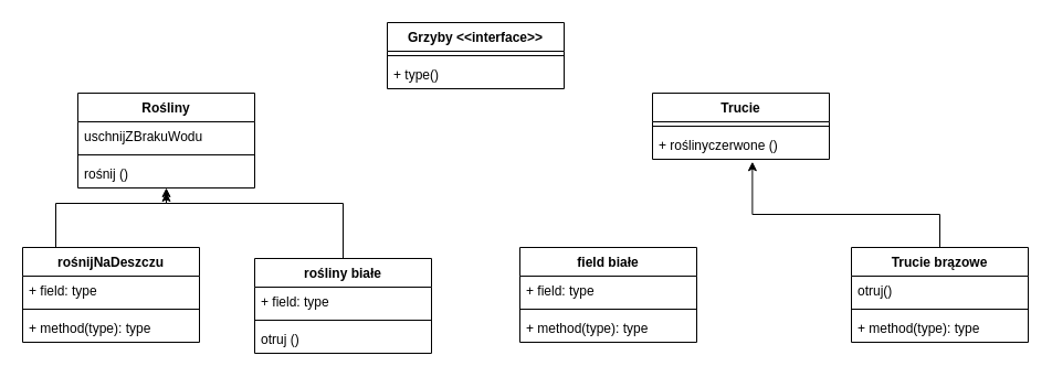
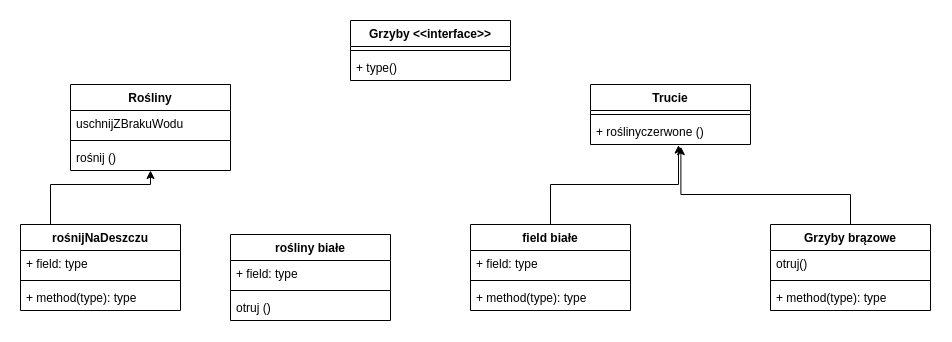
- <mxCell id="14" style="edgeStyle=orthogonalEdgeStyle;rounded=0;orthogonalLoop=1;jettySize=auto;html=1;entryX=0.5;entryY=1.154;entryDx=0;entryDy=0;entryPerimeter=0;" edge="1" parent="1" source="15" target="5"><mxGeometry relative="1" as="geometry"><Array as="points"><mxPoint x="310" y="184" /><mxPoint x="150" y="184" /></Array></mxGeometry></mxCell>
+ <mxCell id="19" style="edgeStyle=orthogonalEdgeStyle;rounded=0;orthogonalLoop=1;jettySize=auto;html=1;entryX=0.55;entryY=1.023;entryDx=0;entryDy=0;entryPerimeter=0;" edge="1" parent="1" source="20" target="8"><mxGeometry relative="1" as="geometry"><mxPoint x="730" y="174" as="targetPoint" /></mxGeometry></mxCell>
- <mxCell id="25" value="Trucie brązowe" style="swimlane;fontStyle=1;align=center;verticalAlign=top;childLayout=stackLayout;horizontal=1;startSize=26;horizontalStack=0;resizeParent=1;resizeParentMax=0;resizeLast=0;collapsible=1;marginBottom=0;whiteSpace=wrap;html=1;" vertex="1" parent="1"><mxGeometry x="770" y="224" width="160" height="86" as="geometry" /></mxCell>
+ <mxCell id="25" value="Grzyby brązowe" style="swimlane;fontStyle=1;align=center;verticalAlign=top;childLayout=stackLayout;horizontal=1;startSize=26;horizontalStack=0;resizeParent=1;resizeParentMax=0;resizeLast=0;collapsible=1;marginBottom=0;whiteSpace=wrap;html=1;" vertex="1" parent="1"><mxGeometry x="770" y="224" width="160" height="86" as="geometry" /></mxCell>
